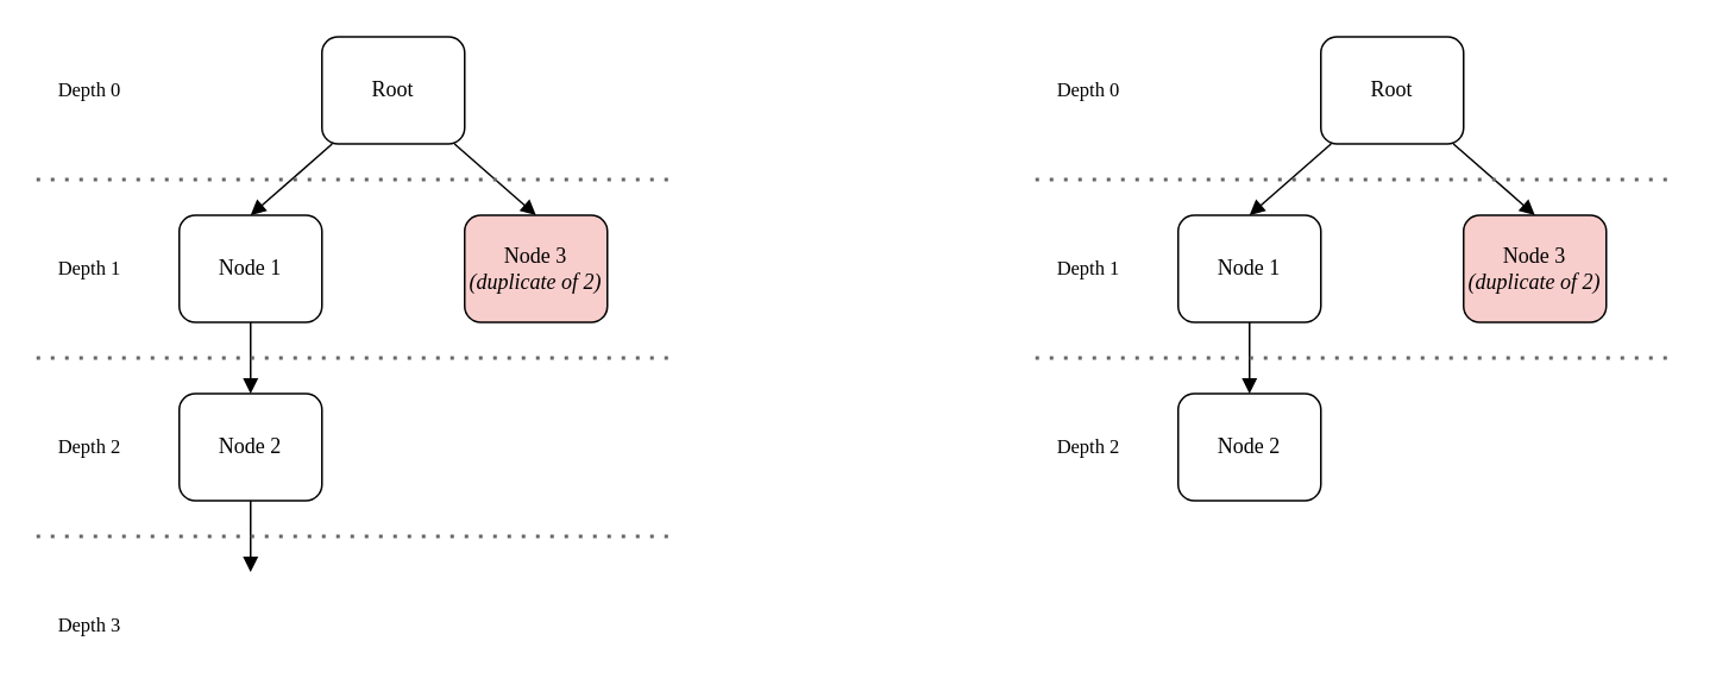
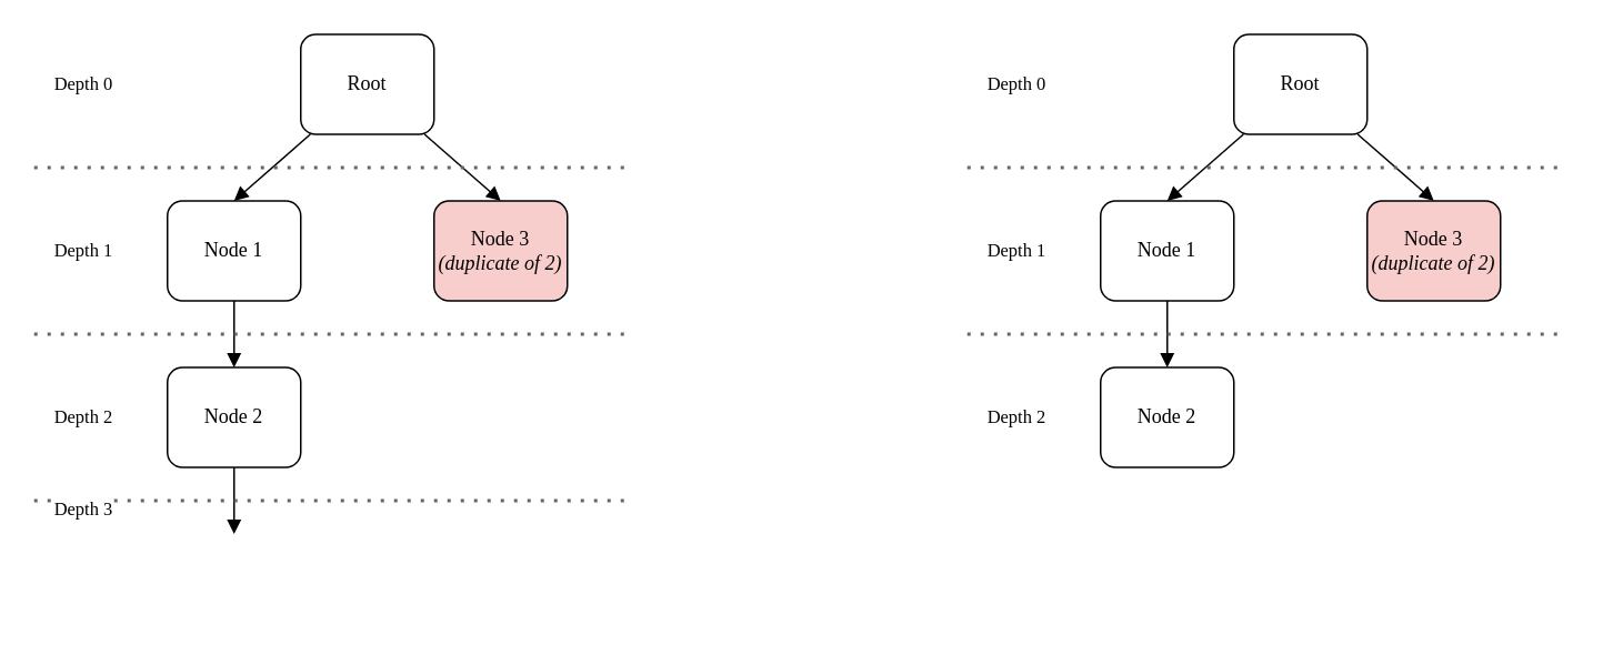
- <mxCell id="28" value="Depth 3" style="text;html=1;align=center;verticalAlign=middle;whiteSpace=wrap;rounded=0;fontFamily=Times New Roman;fontSize=11;fontColor=default;labelBackgroundColor=default;" vertex="1" parent="1"><mxGeometry x="20" y="335" width="60" height="30" as="geometry" /></mxCell>
+ <mxCell id="28" value="Depth 3" style="text;html=1;align=center;verticalAlign=middle;whiteSpace=wrap;rounded=0;fontFamily=Times New Roman;fontSize=11;fontColor=default;labelBackgroundColor=default;" vertex="1" parent="1"><mxGeometry x="20" y="290" width="60" height="30" as="geometry" /></mxCell>
